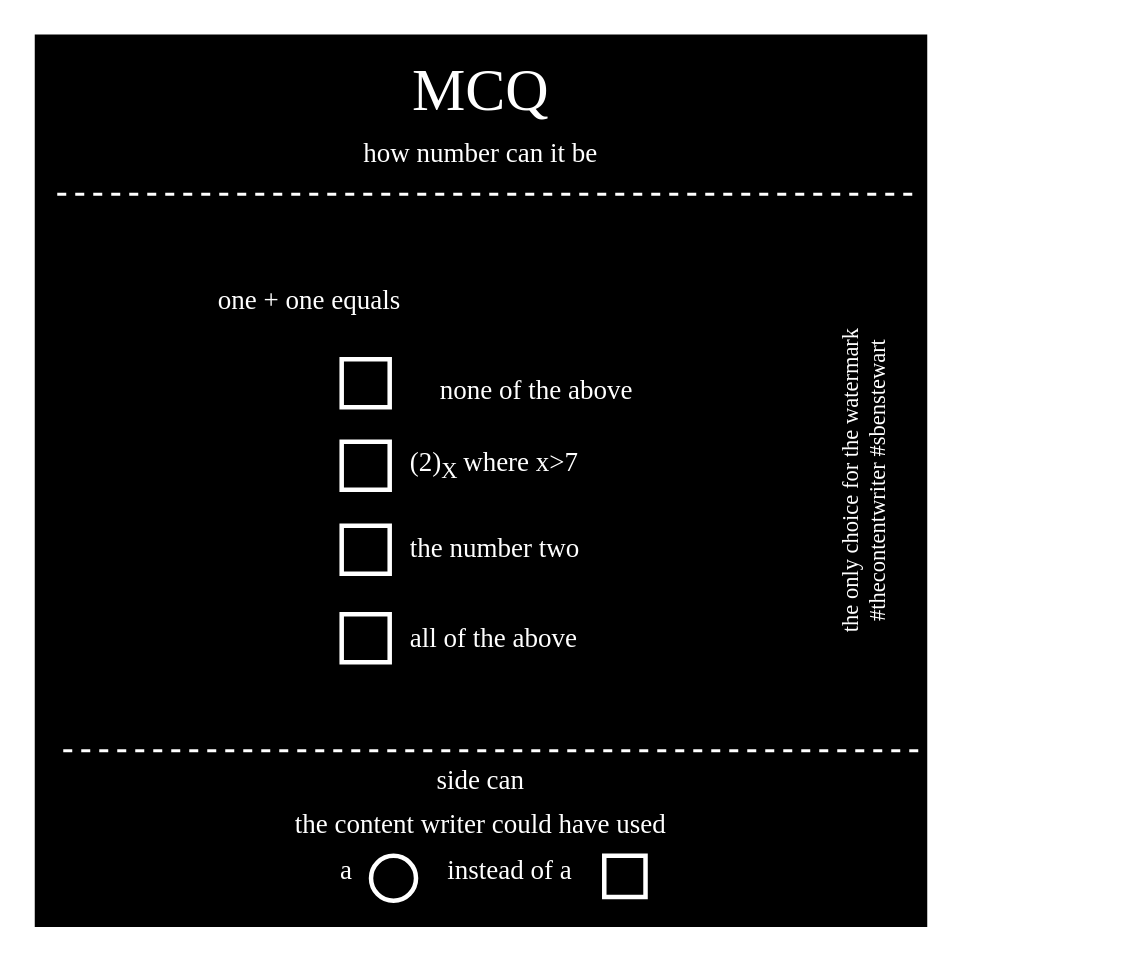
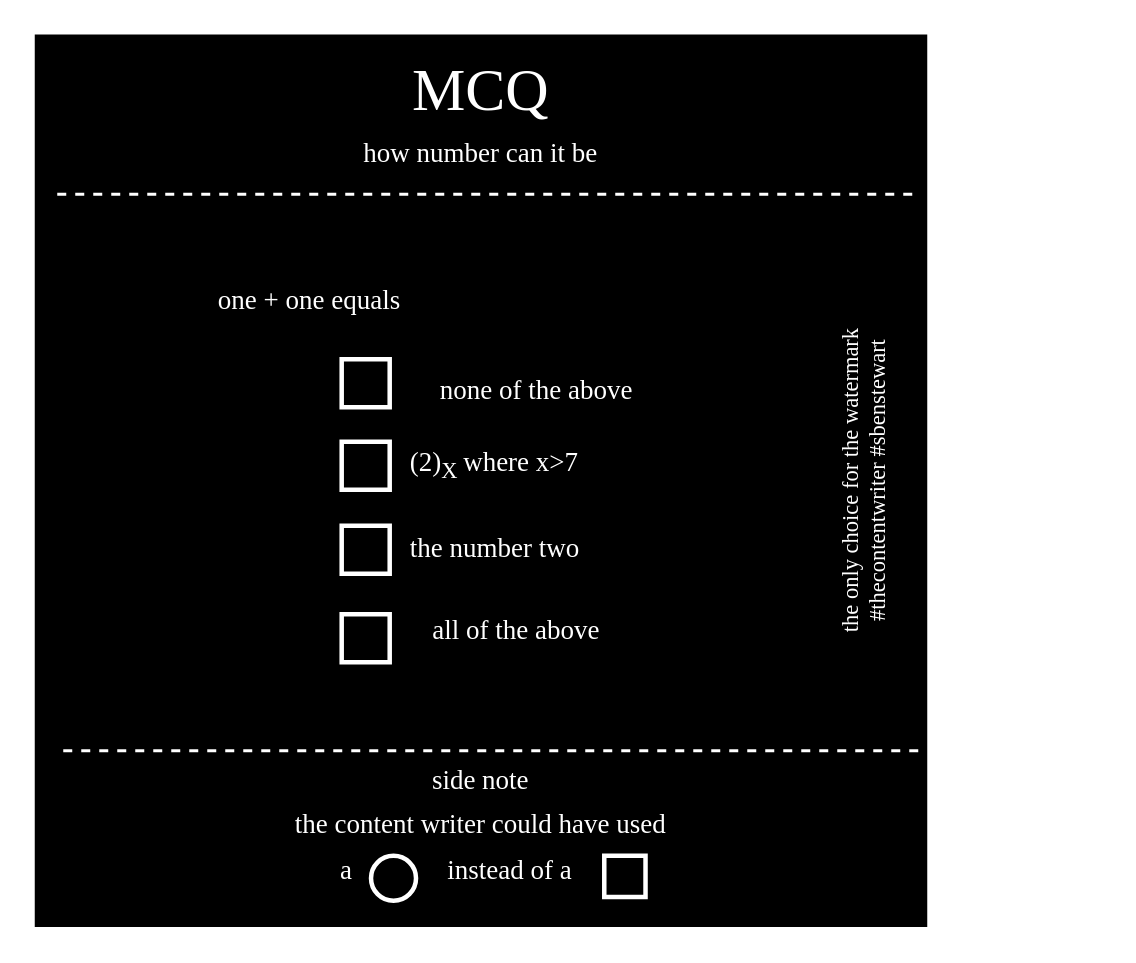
- <mxCell id="14" value="&lt;div&gt;&lt;span style=&quot;font-size: 18px&quot;&gt;all of the above&lt;/span&gt;&lt;/div&gt;" style="text;html=1;fillColor=none;align=left;verticalAlign=middle;whiteSpace=wrap;rounded=0;fontFamily=xkcd;fontColor=#FFFFFF;" vertex="1" parent="1"><mxGeometry x="270.63" y="405" width="241" height="40" as="geometry" /></mxCell>
+ <mxCell id="14" value="&lt;div&gt;&lt;span style=&quot;font-size: 18px&quot;&gt;all of the above&lt;/span&gt;&lt;/div&gt;" style="text;html=1;fillColor=none;align=left;verticalAlign=middle;whiteSpace=wrap;rounded=0;fontFamily=xkcd;fontColor=#FFFFFF;" vertex="1" parent="1"><mxGeometry x="285.63" y="400" width="241" height="40" as="geometry" /></mxCell>
- <mxCell id="7" value="&lt;font style=&quot;font-size: 18px&quot;&gt;&lt;font color=&quot;#ffffff&quot; style=&quot;font-size: 18px&quot;&gt;&lt;span&gt;side can&lt;/span&gt;&lt;/font&gt;&lt;br&gt;&lt;/font&gt;" style="text;html=1;strokeColor=none;fillColor=none;align=center;verticalAlign=middle;whiteSpace=wrap;rounded=0;fontFamily=xkcd;" parent="1" vertex="1"><mxGeometry x="20" y="500" width="600" height="40" as="geometry" /></mxCell>
+ <mxCell id="7" value="&lt;font style=&quot;font-size: 18px&quot;&gt;&lt;font color=&quot;#ffffff&quot; style=&quot;font-size: 18px&quot;&gt;&lt;span&gt;side note&lt;/span&gt;&lt;/font&gt;&lt;br&gt;&lt;/font&gt;" style="text;html=1;strokeColor=none;fillColor=none;align=center;verticalAlign=middle;whiteSpace=wrap;rounded=0;fontFamily=xkcd;" parent="1" vertex="1"><mxGeometry x="20" y="500" width="600" height="40" as="geometry" /></mxCell>
